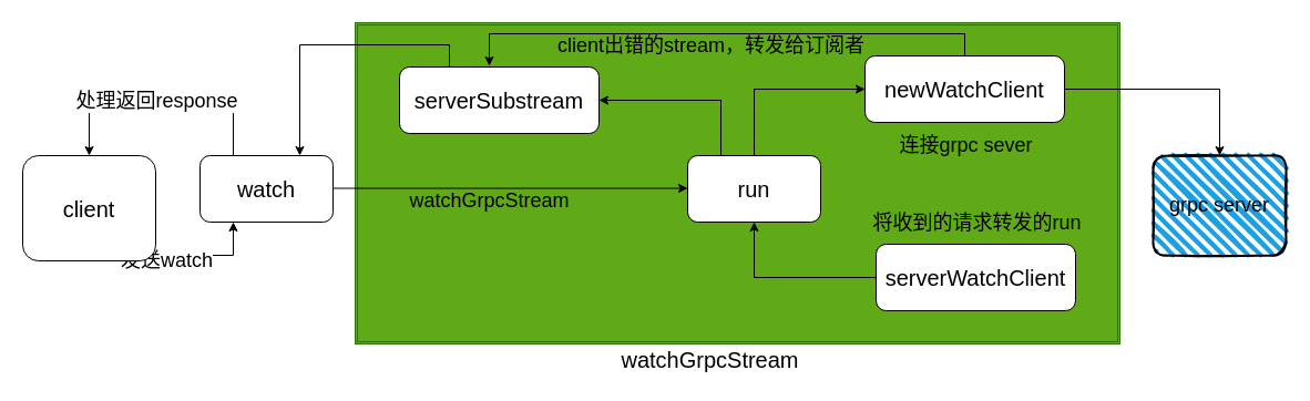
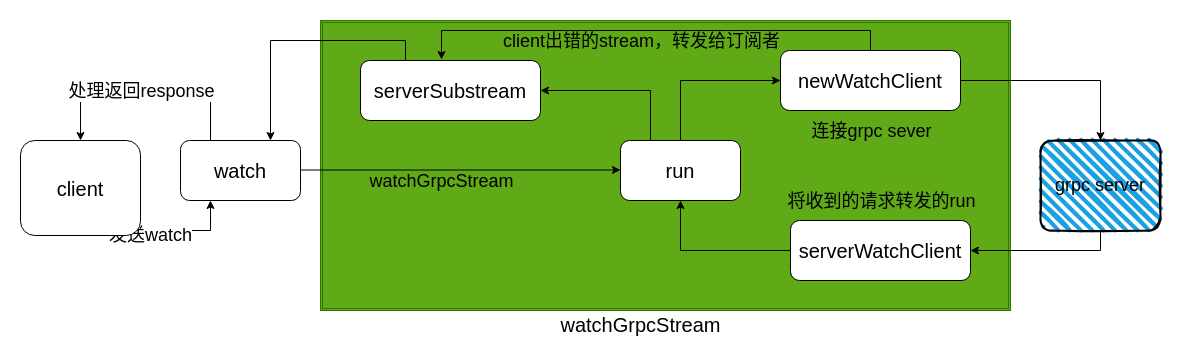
+ <mxCell id="4" style="edgeStyle=orthogonalEdgeStyle;rounded=0;orthogonalLoop=1;jettySize=auto;html=1;entryX=1;entryY=0.5;entryDx=0;entryDy=0;exitX=0.5;exitY=1;exitDx=0;exitDy=0;" edge="1" parent="1" source="5" target="15"><mxGeometry relative="1" as="geometry" /></mxCell>
